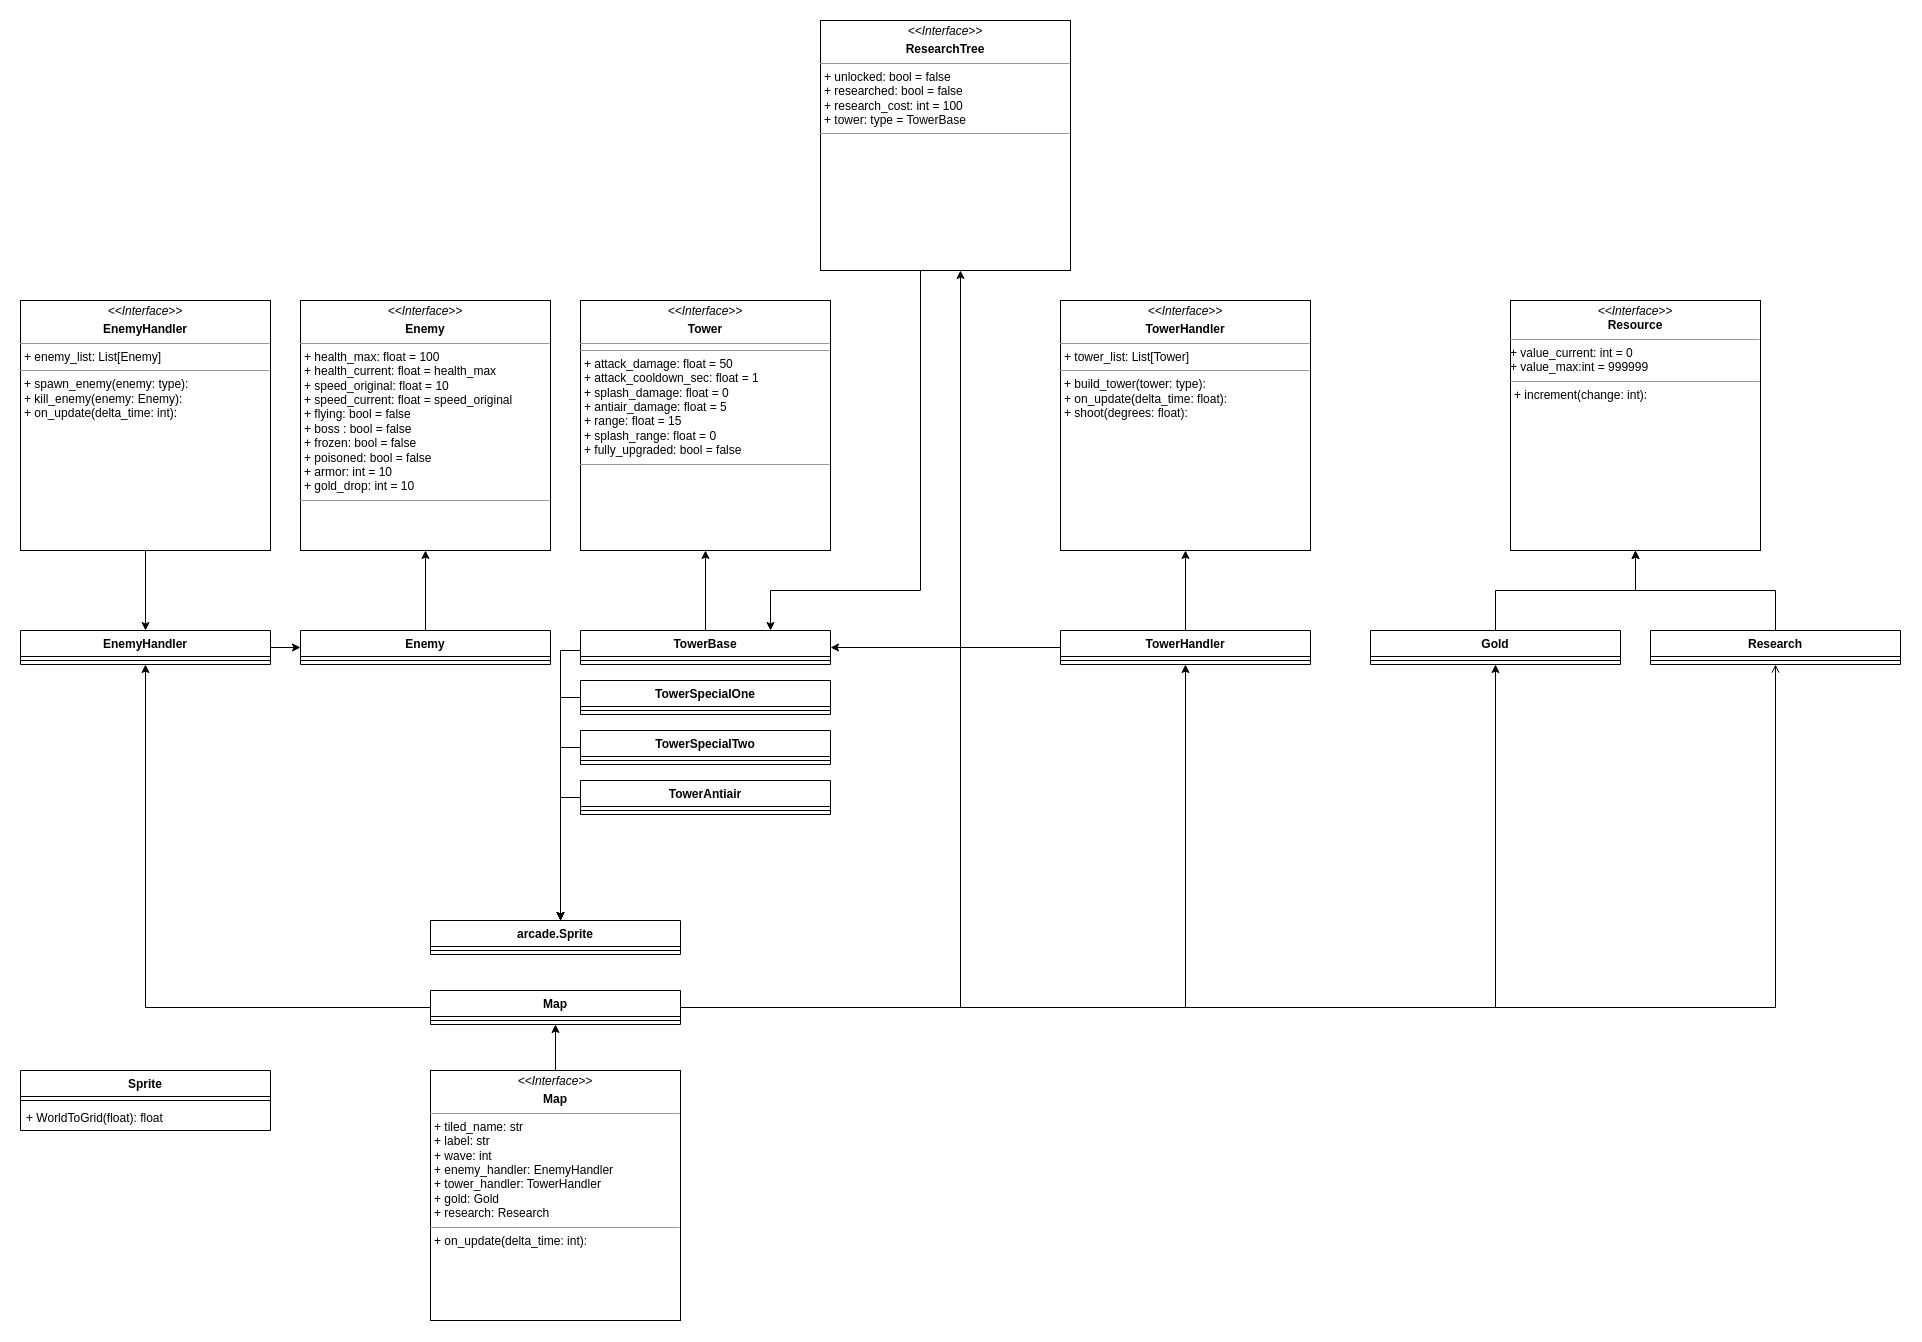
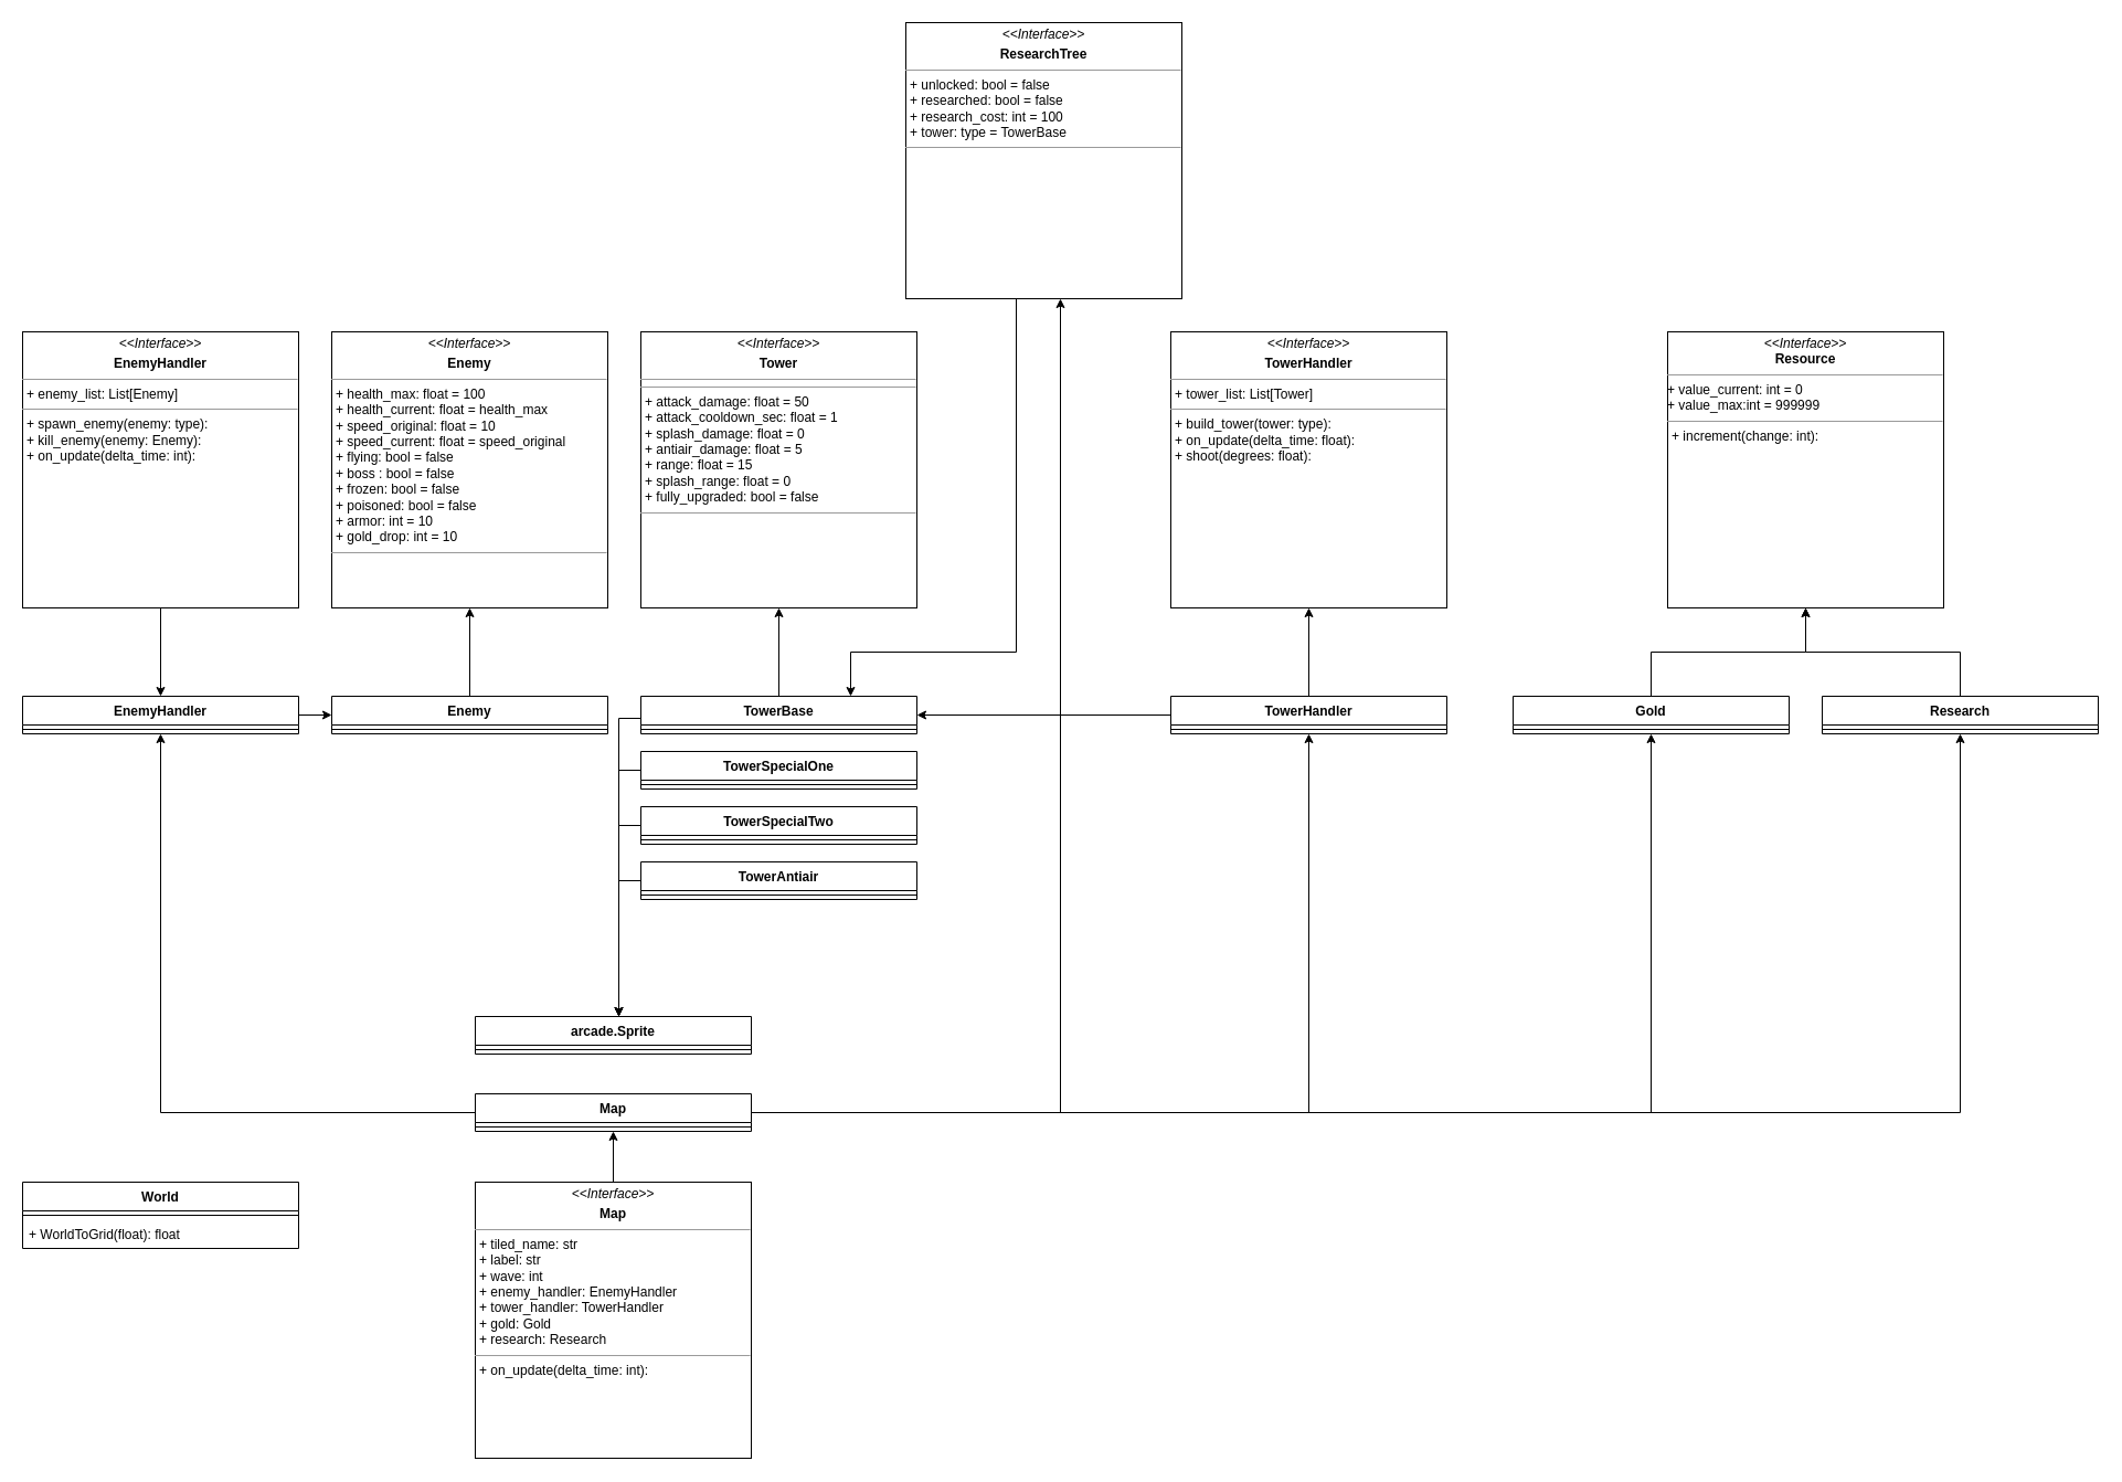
- <mxCell id="35" style="edgeStyle=orthogonalEdgeStyle;rounded=0;orthogonalLoop=1;jettySize=auto;html=1;endArrow=open;" edge="1" parent="1" source="37" target="30"><mxGeometry relative="1" as="geometry" /></mxCell>
+ <mxCell id="35" style="edgeStyle=orthogonalEdgeStyle;rounded=0;orthogonalLoop=1;jettySize=auto;html=1;" edge="1" parent="1" source="37" target="30"><mxGeometry relative="1" as="geometry" /></mxCell>
- <mxCell id="39" value="Sprite" style="swimlane;fontStyle=1;align=center;verticalAlign=top;childLayout=stackLayout;horizontal=1;startSize=26;horizontalStack=0;resizeParent=1;resizeParentMax=0;resizeLast=0;collapsible=1;marginBottom=0;" vertex="1" parent="1"><mxGeometry x="20" y="1070" width="250" height="60" as="geometry" /></mxCell>
+ <mxCell id="39" value="World" style="swimlane;fontStyle=1;align=center;verticalAlign=top;childLayout=stackLayout;horizontal=1;startSize=26;horizontalStack=0;resizeParent=1;resizeParentMax=0;resizeLast=0;collapsible=1;marginBottom=0;" vertex="1" parent="1"><mxGeometry x="20" y="1070" width="250" height="60" as="geometry" /></mxCell>
